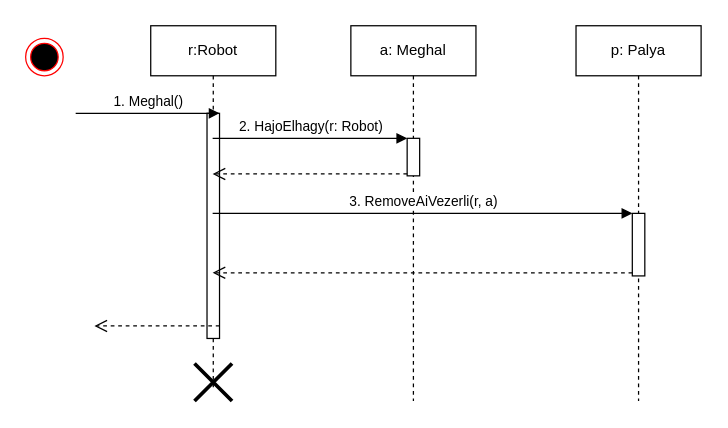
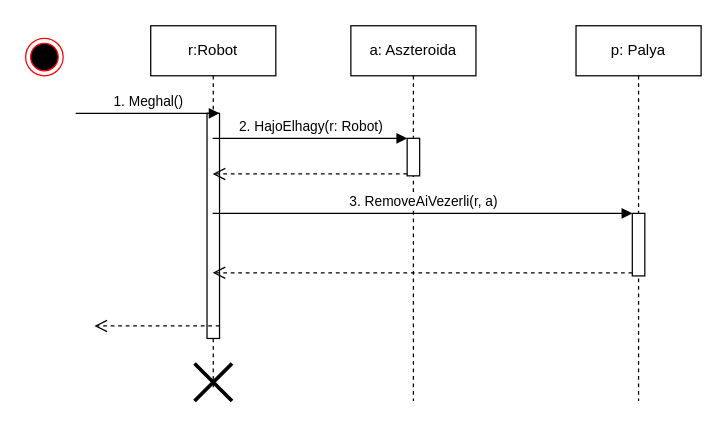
- <mxCell id="7" value="a: Meghal" style="shape=umlLifeline;perimeter=lifelinePerimeter;whiteSpace=wrap;html=1;container=1;collapsible=0;recursiveResize=0;outlineConnect=0;" parent="1" vertex="1"><mxGeometry x="280" y="20" width="100" height="300" as="geometry" /></mxCell>
+ <mxCell id="7" value="a: Aszteroida" style="shape=umlLifeline;perimeter=lifelinePerimeter;whiteSpace=wrap;html=1;container=1;collapsible=0;recursiveResize=0;outlineConnect=0;" parent="1" vertex="1"><mxGeometry x="280" y="20" width="100" height="300" as="geometry" /></mxCell>
